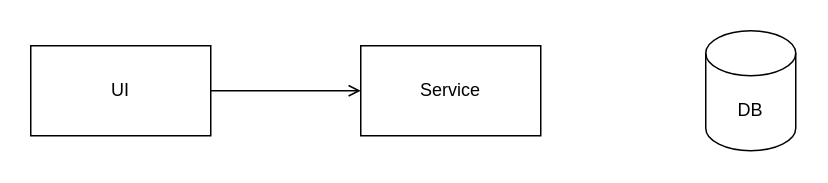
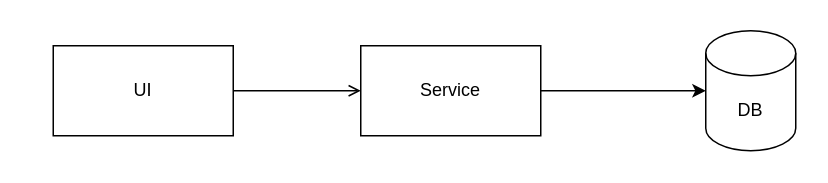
- <mxCell id="3" value="UI" style="rounded=0;whiteSpace=wrap;html=1;" vertex="1" parent="1"><mxGeometry x="20" y="30" width="120" height="60" as="geometry" /></mxCell>
+ <mxCell id="3" value="UI" style="rounded=0;whiteSpace=wrap;html=1;" vertex="1" parent="1"><mxGeometry x="35" y="30" width="120" height="60" as="geometry" /></mxCell>
+ <mxCell id="6" style="edgeStyle=orthogonalEdgeStyle;rounded=0;orthogonalLoop=1;jettySize=auto;html=1;entryX=0;entryY=0.5;entryDx=0;entryDy=0;entryPerimeter=0;" edge="1" parent="1" source="4" target="5"><mxGeometry relative="1" as="geometry" /></mxCell>
